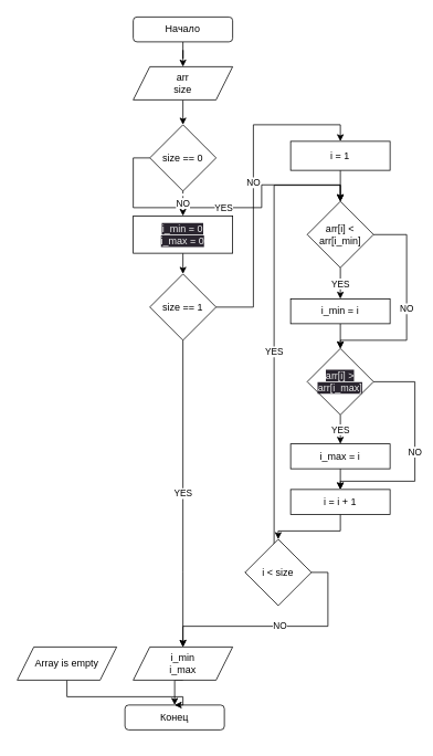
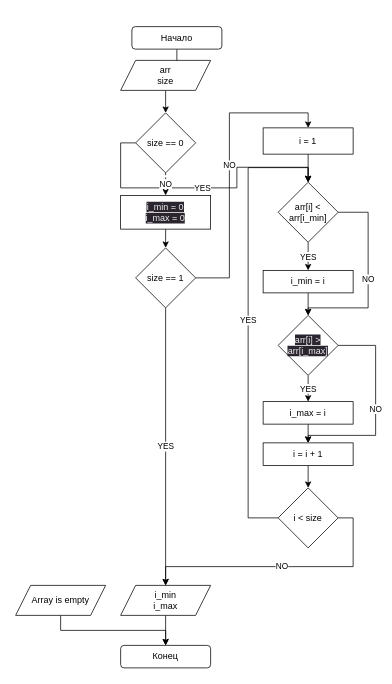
- <mxCell id="3" value="Начало" style="rounded=1;whiteSpace=wrap;html=1;" vertex="1" parent="1"><mxGeometry x="160" y="20" width="120" height="30" as="geometry" /></mxCell>
+ <mxCell id="3" value="Начало" style="rounded=1;whiteSpace=wrap;html=1;" vertex="1" parent="1"><mxGeometry x="175" y="35" width="120" height="30" as="geometry" /></mxCell>
- <mxCell id="33" value="i &amp;lt; size" style="rhombus;whiteSpace=wrap;html=1;" vertex="1" parent="1"><mxGeometry x="295" y="650" width="80" height="80" as="geometry" /></mxCell>
+ <mxCell id="33" value="i &amp;lt; size" style="rhombus;whiteSpace=wrap;html=1;" vertex="1" parent="1"><mxGeometry x="370" y="650" width="80" height="80" as="geometry" /></mxCell>
- <mxCell id="4" value="Конец" style="rounded=1;whiteSpace=wrap;html=1;" vertex="1" parent="1"><mxGeometry x="150" y="850" width="120" height="30" as="geometry" /></mxCell>
+ <mxCell id="4" value="Конец" style="rounded=1;whiteSpace=wrap;html=1;" vertex="1" parent="1"><mxGeometry x="160" y="860" width="120" height="30" as="geometry" /></mxCell>
